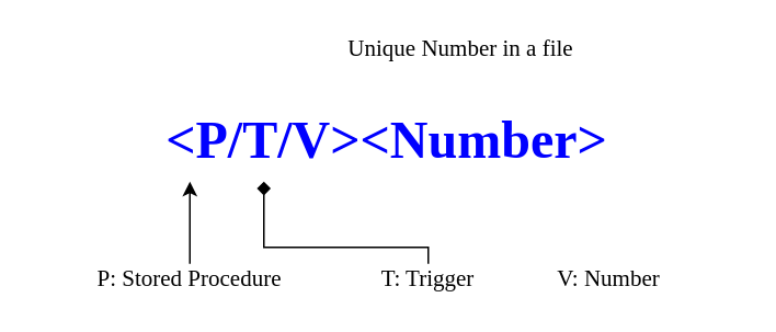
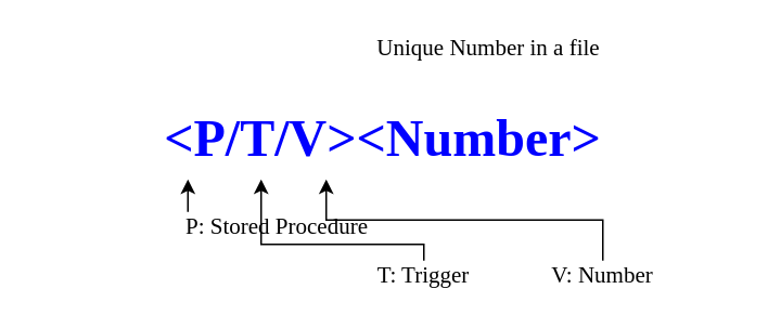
- <mxCell id="9" value="Unique Number in a file" style="text;html=1;strokeColor=none;fillColor=none;align=center;verticalAlign=middle;whiteSpace=wrap;rounded=0;fontFamily=Roboto Mono;fontSize=14;fontStyle=0" vertex="1" parent="1"><mxGeometry x="180" y="20" width="200" height="20" as="geometry" /></mxCell>
+ <mxCell id="9" value="Unique Number in a file" style="text;html=1;strokeColor=none;fillColor=none;align=center;verticalAlign=middle;whiteSpace=wrap;rounded=0;fontFamily=Roboto Mono;fontSize=14;fontStyle=0" vertex="1" parent="1"><mxGeometry x="200" y="20" width="200" height="20" as="geometry" /></mxCell>
- <mxCell id="5" style="edgeStyle=orthogonalEdgeStyle;rounded=0;orthogonalLoop=1;jettySize=auto;html=1;fontFamily=JetBrains Mono;fontSize=14;endArrow=diamond;" edge="1" parent="1" source="6" target="2"><mxGeometry relative="1" as="geometry"><Array as="points"><mxPoint x="260" y="150" /><mxPoint x="160" y="150" /></Array></mxGeometry></mxCell>
+ <mxCell id="5" style="edgeStyle=orthogonalEdgeStyle;rounded=0;orthogonalLoop=1;jettySize=auto;html=1;fontFamily=JetBrains Mono;fontSize=14;" edge="1" parent="1" source="6" target="2"><mxGeometry relative="1" as="geometry"><Array as="points"><mxPoint x="260" y="150" /><mxPoint x="160" y="150" /></Array></mxGeometry></mxCell>
+ <mxCell id="7" style="edgeStyle=orthogonalEdgeStyle;rounded=0;orthogonalLoop=1;jettySize=auto;html=1;fontFamily=JetBrains Mono;fontSize=14;" edge="1" parent="1" source="8" target="2"><mxGeometry relative="1" as="geometry"><Array as="points"><mxPoint x="370" y="135" /><mxPoint x="200" y="135" /></Array></mxGeometry></mxCell>
- <mxCell id="4" value="P: Stored Procedure" style="text;html=1;strokeColor=none;fillColor=none;align=center;verticalAlign=middle;whiteSpace=wrap;rounded=0;fontFamily=Roboto Mono;fontSize=14;fontStyle=0" vertex="1" parent="1"><mxGeometry x="30" y="160" width="170" height="20" as="geometry" /></mxCell>
+ <mxCell id="4" value="P: Stored Procedure" style="text;html=1;strokeColor=none;fillColor=none;align=center;verticalAlign=middle;whiteSpace=wrap;rounded=0;fontFamily=Roboto Mono;fontSize=14;fontStyle=0" vertex="1" parent="1"><mxGeometry x="85" y="130" width="170" height="20" as="geometry" /></mxCell>
